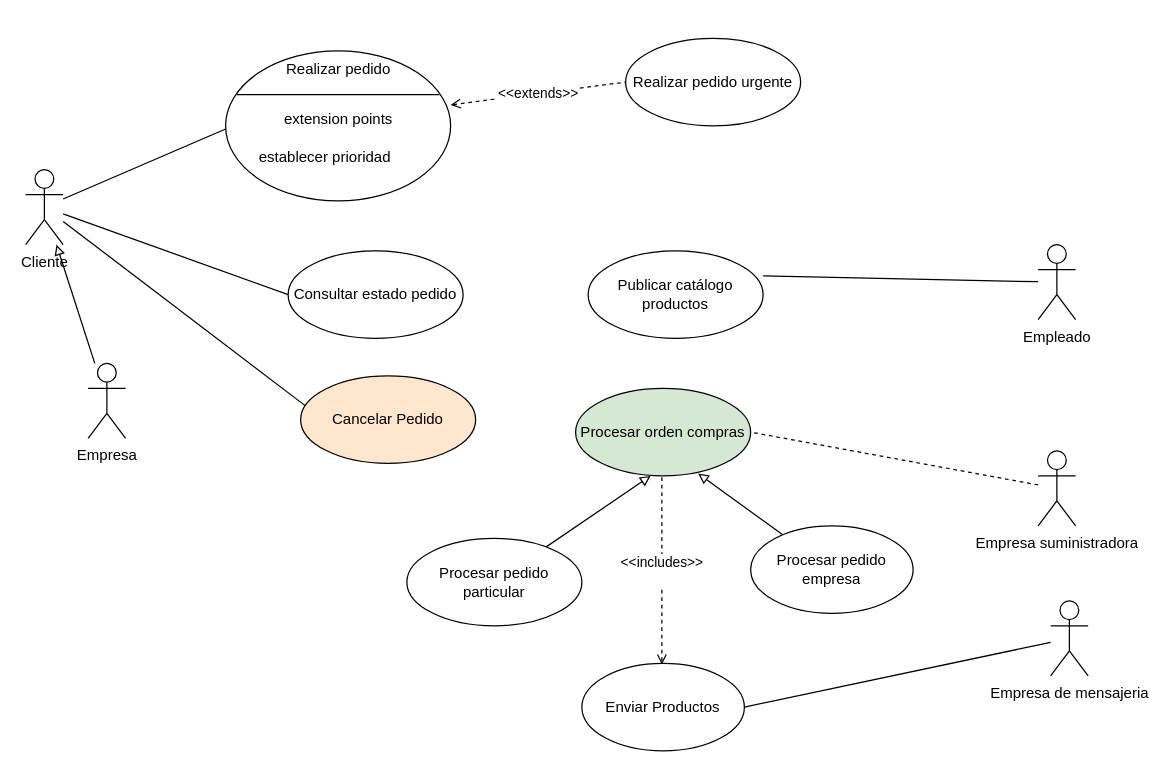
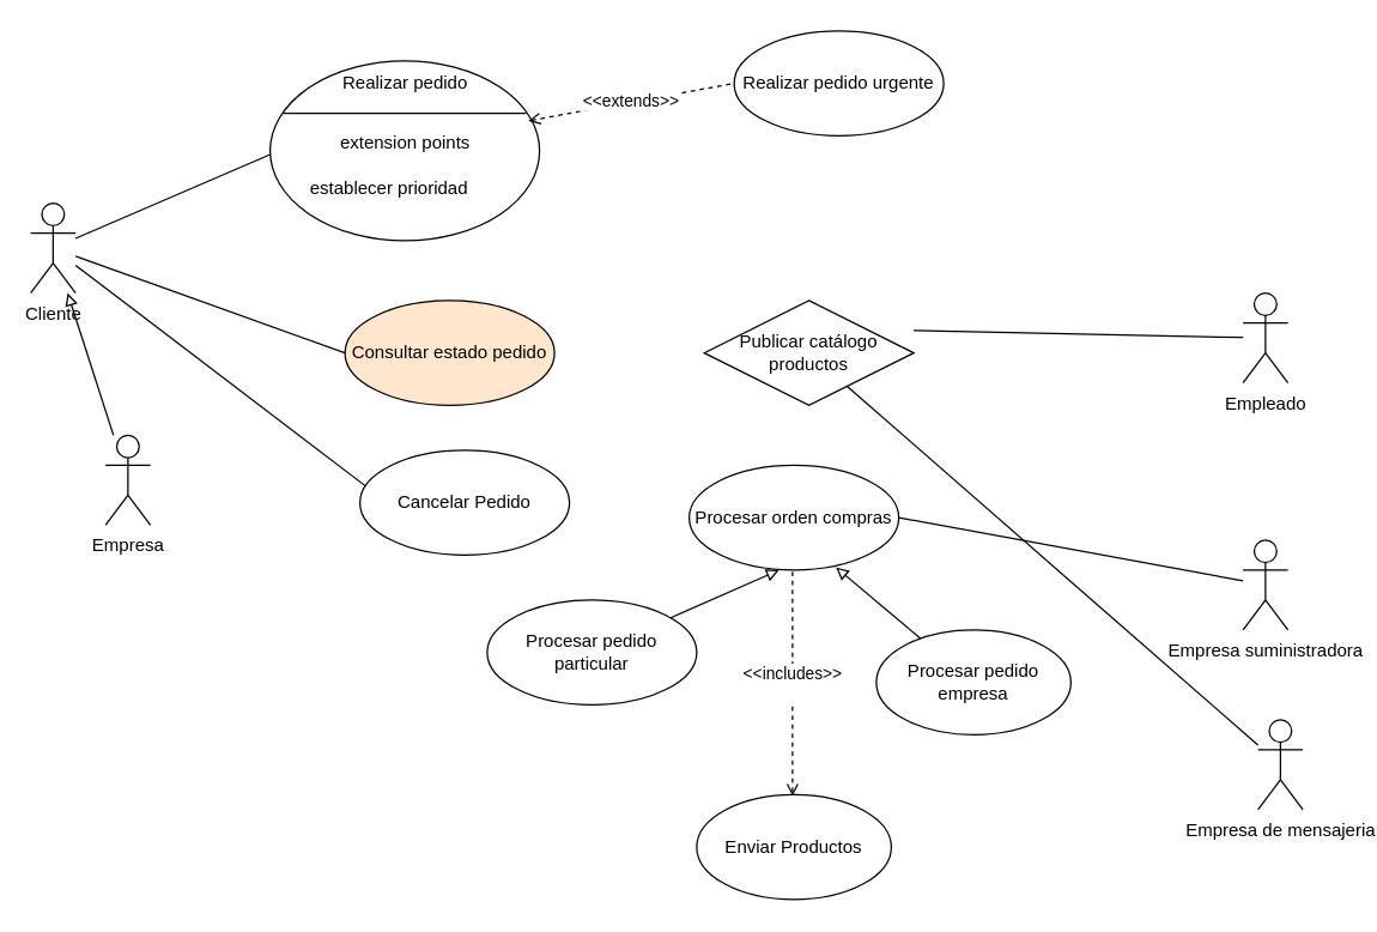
- <mxCell id="15" value="Realizar pedido urgente" style="ellipse;whiteSpace=wrap;html=1;" vertex="1" parent="1"><mxGeometry x="500" y="30" width="140" height="70" as="geometry" /></mxCell>
+ <mxCell id="15" value="Realizar pedido urgente" style="ellipse;whiteSpace=wrap;html=1;" vertex="1" parent="1"><mxGeometry x="490" y="20" width="140" height="70" as="geometry" /></mxCell>
- <mxCell id="8" value="Consultar estado pedido" style="ellipse;whiteSpace=wrap;html=1;" vertex="1" parent="1"><mxGeometry x="230" y="200" width="140" height="70" as="geometry" /></mxCell>
+ <mxCell id="8" value="Consultar estado pedido" style="ellipse;whiteSpace=wrap;html=1;fillColor=#ffe6cc;" vertex="1" parent="1"><mxGeometry x="230" y="200" width="140" height="70" as="geometry" /></mxCell>
- <mxCell id="18" value="Publicar catálogo productos" style="ellipse;whiteSpace=wrap;html=1;" vertex="1" parent="1"><mxGeometry x="470" y="200" width="140" height="70" as="geometry" /></mxCell>
+ <mxCell id="18" value="Publicar catálogo productos" style="rhombus;whiteSpace=wrap;html=1;" vertex="1" parent="1"><mxGeometry x="470" y="200" width="140" height="70" as="geometry" /></mxCell>
- <mxCell id="9" value="Cancelar Pedido" style="ellipse;whiteSpace=wrap;html=1;fillColor=#ffe6cc;" vertex="1" parent="1"><mxGeometry x="240" y="300" width="140" height="70" as="geometry" /></mxCell>
+ <mxCell id="9" value="Cancelar Pedido" style="ellipse;whiteSpace=wrap;html=1;" vertex="1" parent="1"><mxGeometry x="240" y="300" width="140" height="70" as="geometry" /></mxCell>
- <mxCell id="20" value="Procesar orden compras" style="ellipse;whiteSpace=wrap;html=1;fillColor=#d5e8d4;" vertex="1" parent="1"><mxGeometry x="460" y="310" width="140" height="70" as="geometry" /></mxCell>
+ <mxCell id="20" value="Procesar orden compras" style="ellipse;whiteSpace=wrap;html=1;" vertex="1" parent="1"><mxGeometry x="460" y="310" width="140" height="70" as="geometry" /></mxCell>
- <mxCell id="29" style="edgeStyle=none;rounded=0;orthogonalLoop=1;jettySize=auto;html=1;entryX=1;entryY=0.5;entryDx=0;entryDy=0;startArrow=none;startFill=0;endArrow=none;endFill=0;dashed=1;" edge="1" parent="1" source="30" target="20"><mxGeometry relative="1" as="geometry" /></mxCell>
+ <mxCell id="29" style="edgeStyle=none;rounded=0;orthogonalLoop=1;jettySize=auto;html=1;entryX=1;entryY=0.5;entryDx=0;entryDy=0;startArrow=none;startFill=0;endArrow=none;endFill=0;" edge="1" parent="1" source="30" target="20"><mxGeometry relative="1" as="geometry" /></mxCell>
- <mxCell id="27" value="Procesar pedido empresa" style="ellipse;whiteSpace=wrap;html=1;" vertex="1" parent="1"><mxGeometry x="600" y="420" width="130" height="70" as="geometry" /></mxCell>
+ <mxCell id="27" value="Procesar pedido empresa" style="ellipse;whiteSpace=wrap;html=1;" vertex="1" parent="1"><mxGeometry x="585" y="420" width="130" height="70" as="geometry" /></mxCell>
- <mxCell id="25" value="Procesar pedido particular" style="ellipse;whiteSpace=wrap;html=1;" vertex="1" parent="1"><mxGeometry x="325" y="430" width="140" height="70" as="geometry" /></mxCell>
+ <mxCell id="25" value="Procesar pedido particular" style="ellipse;whiteSpace=wrap;html=1;" vertex="1" parent="1"><mxGeometry x="325" y="400" width="140" height="70" as="geometry" /></mxCell>
- <mxCell id="31" style="edgeStyle=none;rounded=0;orthogonalLoop=1;jettySize=auto;html=1;entryX=1;entryY=0.5;entryDx=0;entryDy=0;startArrow=none;startFill=0;endArrow=none;endFill=0;" edge="1" parent="1" source="32" target="28"><mxGeometry relative="1" as="geometry" /></mxCell>
+ <mxCell id="31" style="edgeStyle=none;rounded=0;orthogonalLoop=1;jettySize=auto;html=1;startArrow=none;startFill=0;endArrow=none;endFill=0;" edge="1" parent="1" source="32" target="18"><mxGeometry relative="1" as="geometry" /></mxCell>
